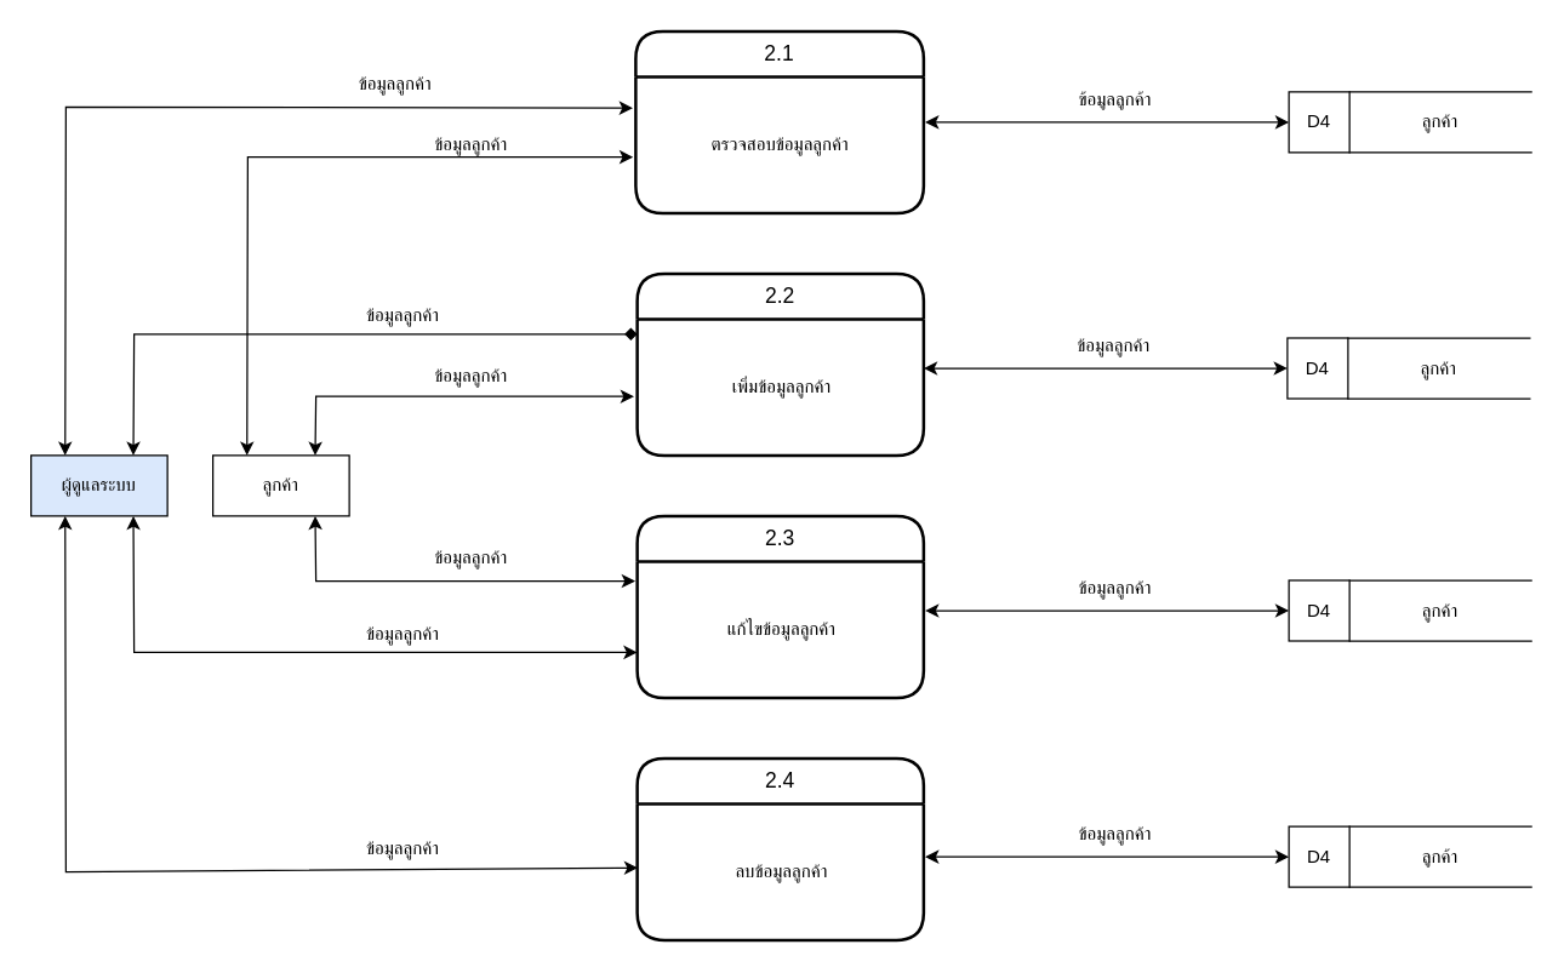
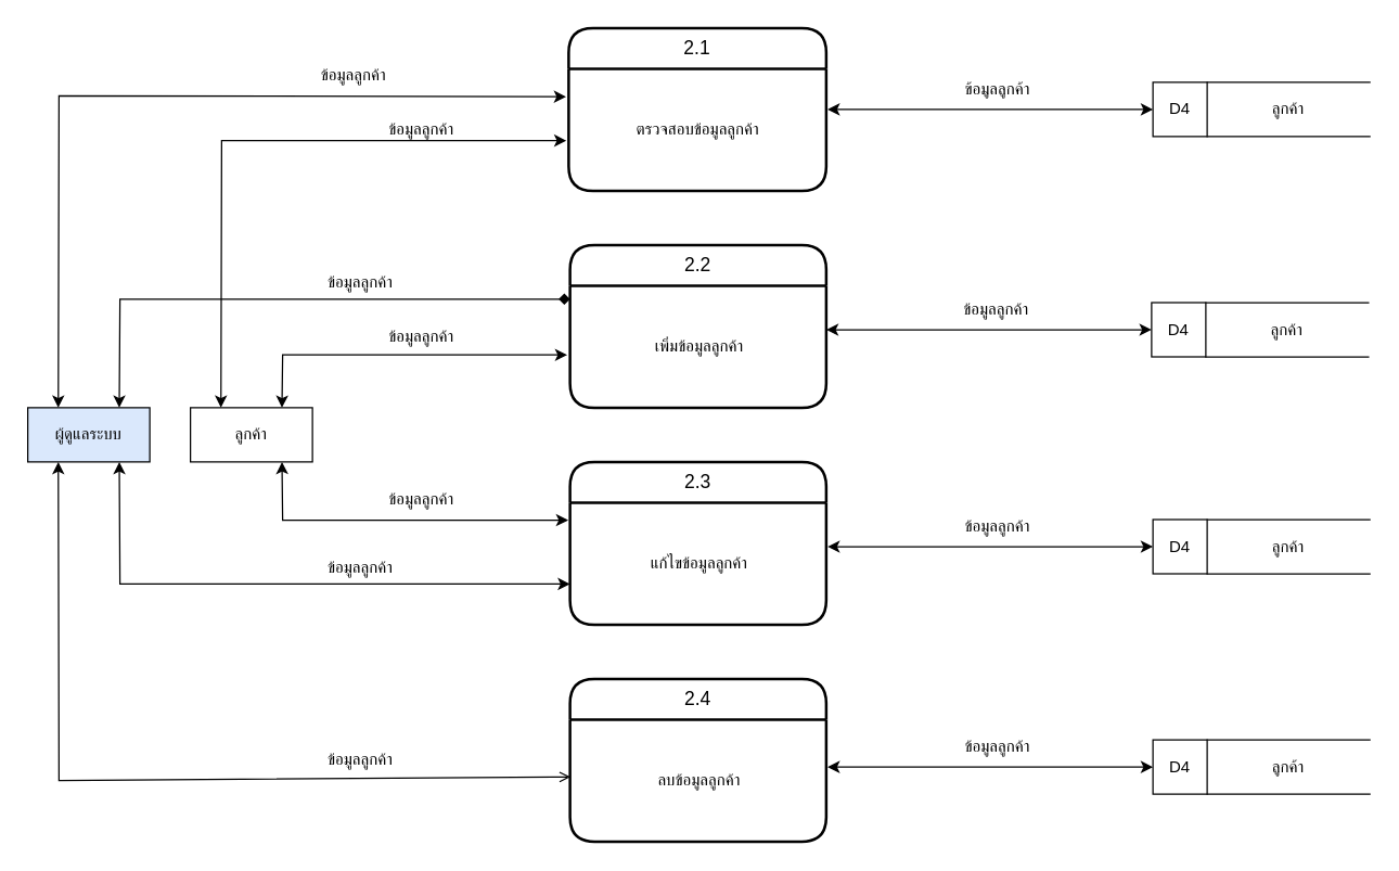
- <mxCell id="16" value="" style="endArrow=classic;startArrow=classic;html=1;rounded=0;exitX=0.25;exitY=1;exitDx=0;exitDy=0;entryX=0.002;entryY=0.47;entryDx=0;entryDy=0;entryPerimeter=0;" edge="1" parent="1" source="2" target="10"><mxGeometry width="50" height="50" relative="1" as="geometry"><mxPoint x="350" y="380" as="sourcePoint" /><mxPoint x="420" y="560" as="targetPoint" /><Array as="points"><mxPoint x="43" y="575" /></Array></mxGeometry></mxCell>
+ <mxCell id="16" value="" style="endArrow=open;startArrow=classic;html=1;rounded=0;exitX=0.25;exitY=1;exitDx=0;exitDy=0;entryX=0.002;entryY=0.47;entryDx=0;entryDy=0;entryPerimeter=0;" edge="1" parent="1" source="2" target="10"><mxGeometry width="50" height="50" relative="1" as="geometry"><mxPoint x="350" y="380" as="sourcePoint" /><mxPoint x="420" y="560" as="targetPoint" /><Array as="points"><mxPoint x="43" y="575" /></Array></mxGeometry></mxCell>
